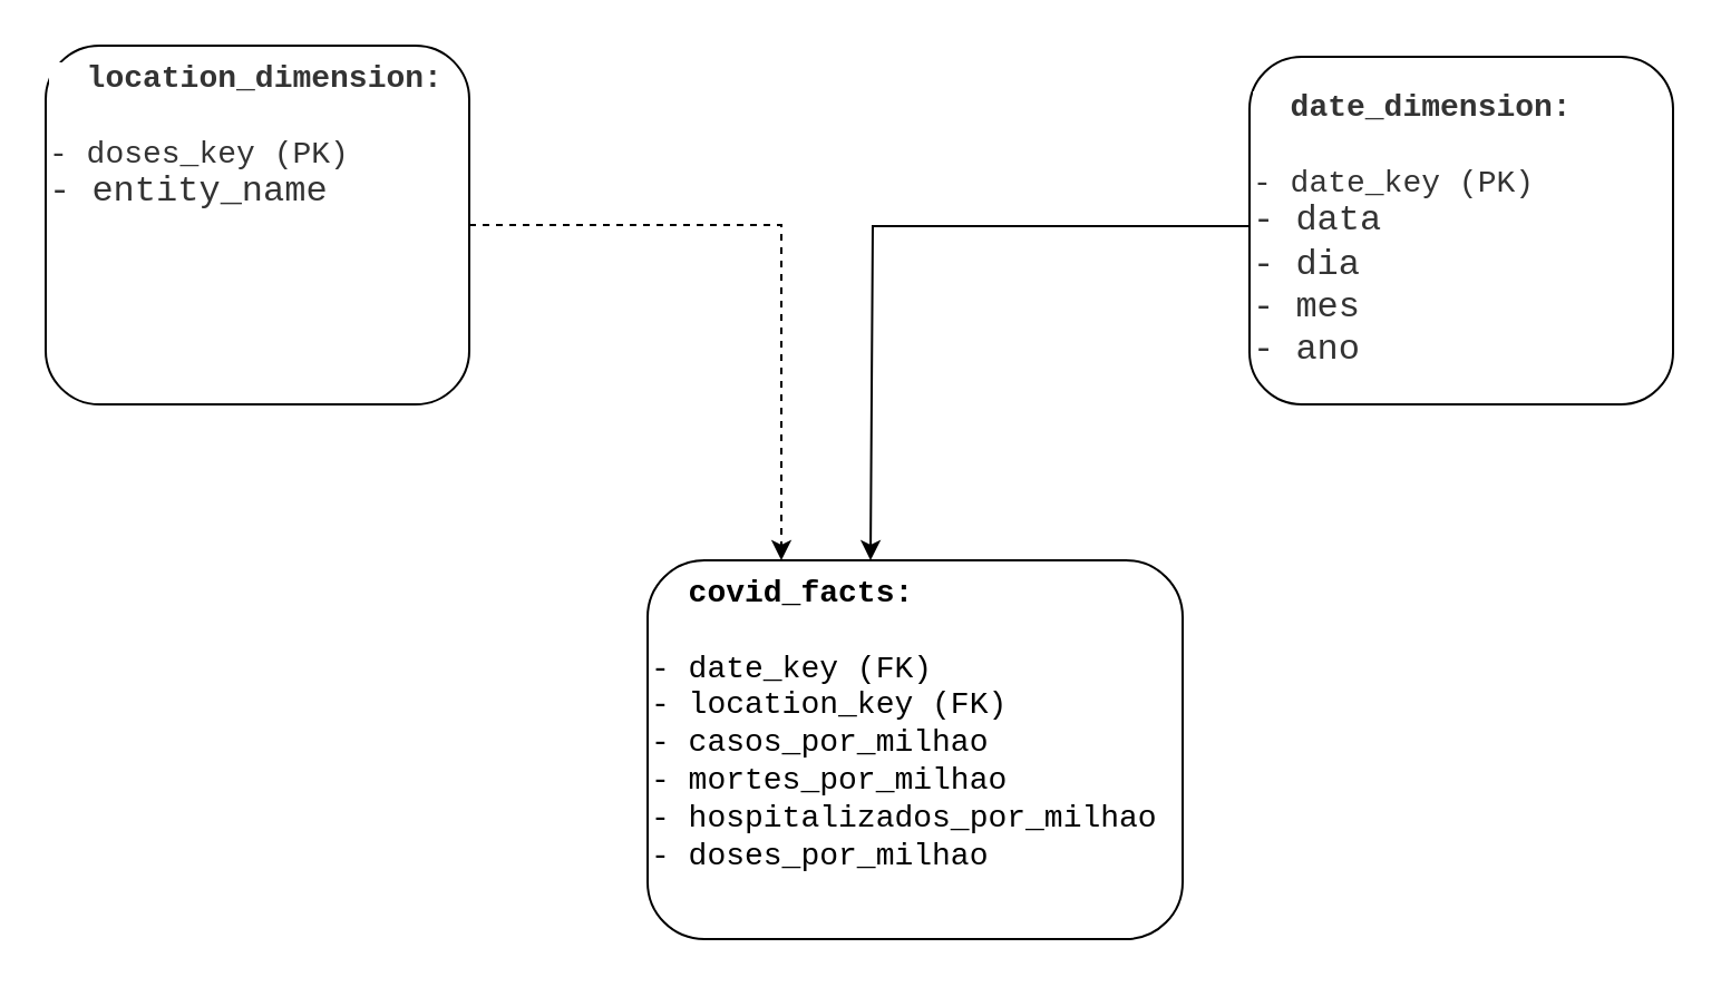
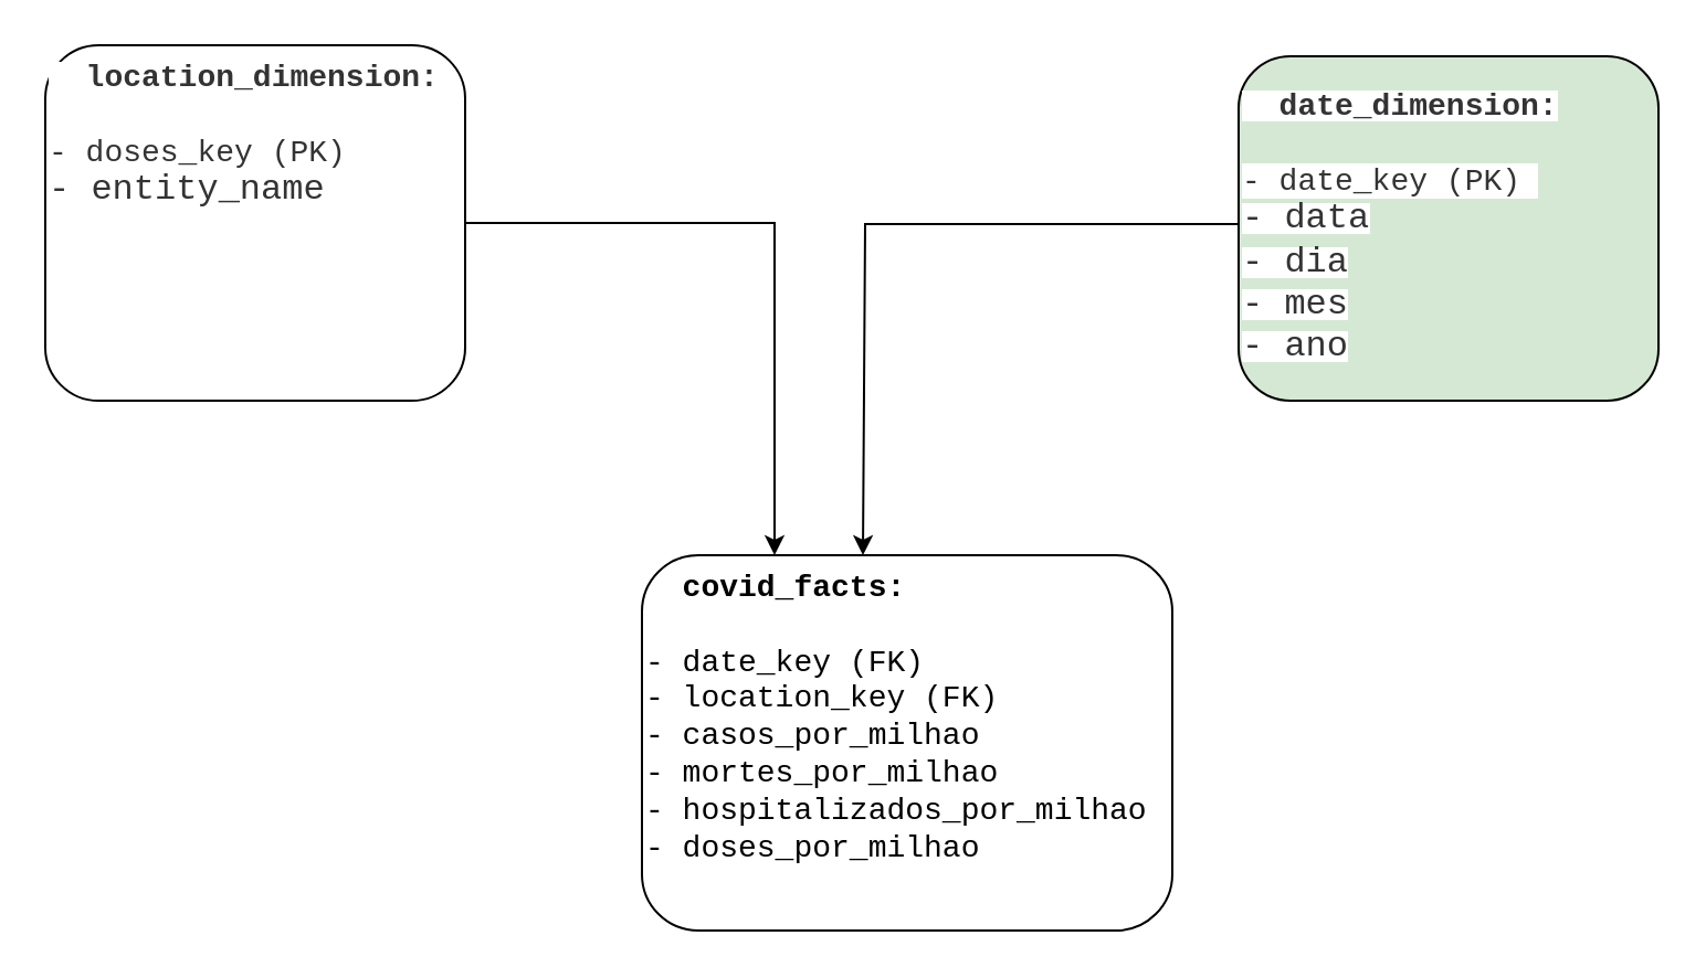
- <mxCell id="4" style="edgeStyle=orthogonalEdgeStyle;rounded=0;orthogonalLoop=1;jettySize=auto;html=1;entryX=0.25;entryY=0;entryDx=0;entryDy=0;dashed=1;" edge="1" parent="1" source="5" target="6"><mxGeometry relative="1" as="geometry"><Array as="points"><mxPoint x="350" y="101" /><mxPoint x="350" y="251" /></Array></mxGeometry></mxCell>
+ <mxCell id="4" style="edgeStyle=orthogonalEdgeStyle;rounded=0;orthogonalLoop=1;jettySize=auto;html=1;entryX=0.25;entryY=0;entryDx=0;entryDy=0;" edge="1" parent="1" source="5" target="6"><mxGeometry relative="1" as="geometry"><Array as="points"><mxPoint x="350" y="101" /><mxPoint x="350" y="251" /></Array></mxGeometry></mxCell>
- <mxCell id="3" value="&lt;span style=&quot;color: rgba(0, 0, 0, 0.8); background-color: rgb(255, 255, 255);&quot;&gt;&lt;font face=&quot;Courier New&quot; style=&quot;font-size: 14px;&quot;&gt;&lt;b&gt;&amp;nbsp; date_dimension:&lt;/b&gt;&lt;/font&gt;&lt;/span&gt;&lt;div&gt;&lt;div style=&quot;&quot;&gt;&lt;font face=&quot;Courier New&quot; color=&quot;rgba(0, 0, 0, 0.8)&quot;&gt;&lt;span style=&quot;font-size: 14px;&quot;&gt;&lt;br&gt;&lt;/span&gt;&lt;/font&gt;&lt;/div&gt;&lt;div style=&quot;&quot;&gt;&lt;font face=&quot;Courier New&quot; style=&quot;font-size: 14px;&quot;&gt;&lt;span style=&quot;color: rgba(0, 0, 0, 0.8); background-color: rgb(255, 255, 255);&quot;&gt;- date_key (PK)&amp;nbsp;&lt;/span&gt;&lt;span style=&quot;color: rgba(0, 0, 0, 0.8); background-color: rgb(255, 255, 255);&quot;&gt;&lt;/span&gt;&lt;/font&gt;&lt;/div&gt;&lt;div style=&quot;&quot;&gt;&lt;span style=&quot;color: rgba(0, 0, 0, 0.8); background-color: rgb(255, 255, 255);&quot;&gt;&lt;font face=&quot;Courier New&quot; size=&quot;3&quot;&gt;- data&lt;/font&gt;&lt;/span&gt;&lt;/div&gt;&lt;div style=&quot;&quot;&gt;&lt;span style=&quot;color: rgba(0, 0, 0, 0.8); background-color: rgb(255, 255, 255);&quot;&gt;&lt;font face=&quot;Courier New&quot; size=&quot;3&quot;&gt;- dia&lt;/font&gt;&lt;/span&gt;&lt;/div&gt;&lt;div style=&quot;&quot;&gt;&lt;span style=&quot;color: rgba(0, 0, 0, 0.8); background-color: rgb(255, 255, 255);&quot;&gt;&lt;font face=&quot;Courier New&quot; size=&quot;3&quot;&gt;- mes&lt;/font&gt;&lt;/span&gt;&lt;/div&gt;&lt;div style=&quot;&quot;&gt;&lt;span style=&quot;color: rgba(0, 0, 0, 0.8); background-color: rgb(255, 255, 255);&quot;&gt;&lt;font face=&quot;Courier New&quot; style=&quot;&quot; size=&quot;3&quot;&gt;- ano&lt;/font&gt;&lt;/span&gt;&lt;/div&gt;&lt;/div&gt;" style="rounded=1;whiteSpace=wrap;html=1;align=left;" vertex="1" parent="1"><mxGeometry x="560" y="25" width="190" height="156" as="geometry" /></mxCell>
+ <mxCell id="3" value="&lt;span style=&quot;color: rgba(0, 0, 0, 0.8); background-color: rgb(255, 255, 255);&quot;&gt;&lt;font face=&quot;Courier New&quot; style=&quot;font-size: 14px;&quot;&gt;&lt;b&gt;&amp;nbsp; date_dimension:&lt;/b&gt;&lt;/font&gt;&lt;/span&gt;&lt;div&gt;&lt;div style=&quot;&quot;&gt;&lt;font face=&quot;Courier New&quot; color=&quot;rgba(0, 0, 0, 0.8)&quot;&gt;&lt;span style=&quot;font-size: 14px;&quot;&gt;&lt;br&gt;&lt;/span&gt;&lt;/font&gt;&lt;/div&gt;&lt;div style=&quot;&quot;&gt;&lt;font face=&quot;Courier New&quot; style=&quot;font-size: 14px;&quot;&gt;&lt;span style=&quot;color: rgba(0, 0, 0, 0.8); background-color: rgb(255, 255, 255);&quot;&gt;- date_key (PK)&amp;nbsp;&lt;/span&gt;&lt;span style=&quot;color: rgba(0, 0, 0, 0.8); background-color: rgb(255, 255, 255);&quot;&gt;&lt;/span&gt;&lt;/font&gt;&lt;/div&gt;&lt;div style=&quot;&quot;&gt;&lt;span style=&quot;color: rgba(0, 0, 0, 0.8); background-color: rgb(255, 255, 255);&quot;&gt;&lt;font face=&quot;Courier New&quot; size=&quot;3&quot;&gt;- data&lt;/font&gt;&lt;/span&gt;&lt;/div&gt;&lt;div style=&quot;&quot;&gt;&lt;span style=&quot;color: rgba(0, 0, 0, 0.8); background-color: rgb(255, 255, 255);&quot;&gt;&lt;font face=&quot;Courier New&quot; size=&quot;3&quot;&gt;- dia&lt;/font&gt;&lt;/span&gt;&lt;/div&gt;&lt;div style=&quot;&quot;&gt;&lt;span style=&quot;color: rgba(0, 0, 0, 0.8); background-color: rgb(255, 255, 255);&quot;&gt;&lt;font face=&quot;Courier New&quot; size=&quot;3&quot;&gt;- mes&lt;/font&gt;&lt;/span&gt;&lt;/div&gt;&lt;div style=&quot;&quot;&gt;&lt;span style=&quot;color: rgba(0, 0, 0, 0.8); background-color: rgb(255, 255, 255);&quot;&gt;&lt;font face=&quot;Courier New&quot; style=&quot;&quot; size=&quot;3&quot;&gt;- ano&lt;/font&gt;&lt;/span&gt;&lt;/div&gt;&lt;/div&gt;" style="rounded=1;whiteSpace=wrap;html=1;align=left;fillColor=#d5e8d4;" vertex="1" parent="1"><mxGeometry x="560" y="25" width="190" height="156" as="geometry" /></mxCell>
